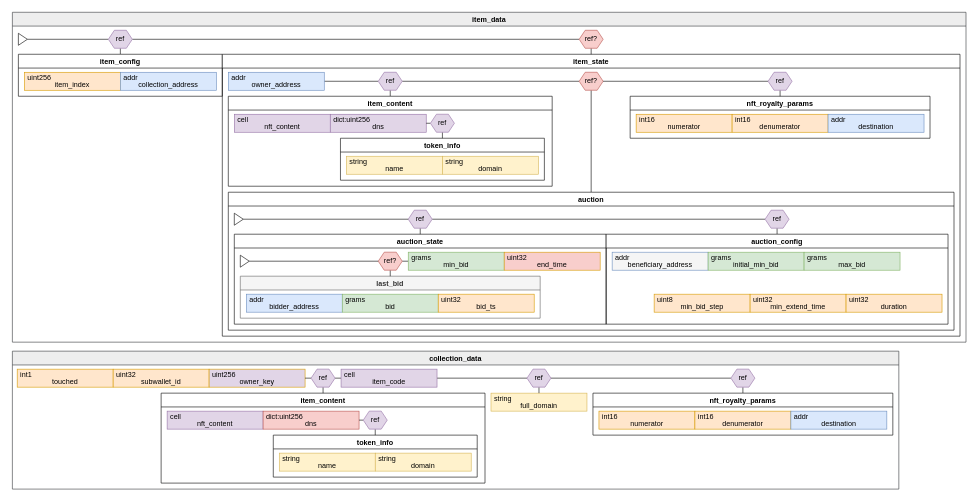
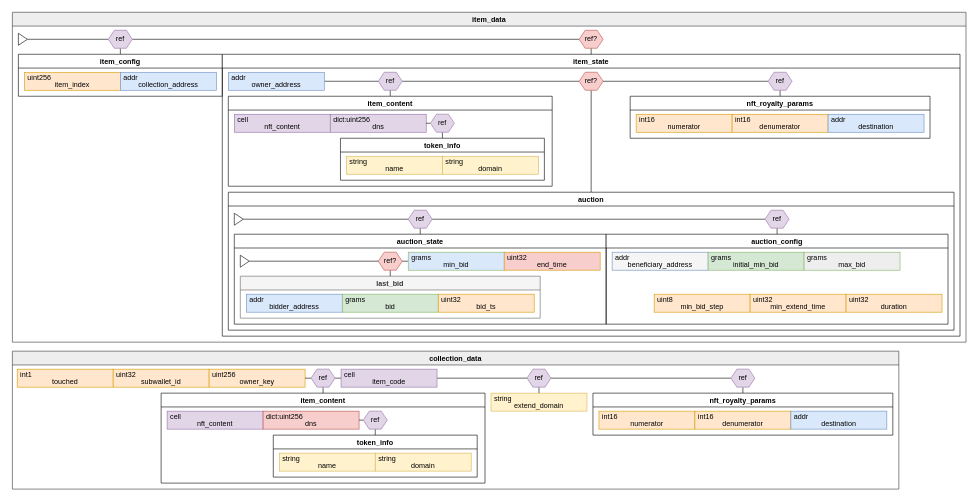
- <mxCell id="47" value="min_bid" style="rounded=0;whiteSpace=wrap;html=1;verticalAlign=bottom;fillColor=#d5e8d4;strokeColor=#82b366;" parent="36" vertex="1"><mxGeometry x="290" y="30" width="160" height="30" as="geometry" /></mxCell>
+ <mxCell id="47" value="min_bid" style="rounded=0;whiteSpace=wrap;html=1;verticalAlign=bottom;fillColor=#dae8fc;strokeColor=#82b366;" parent="36" vertex="1"><mxGeometry x="290" y="30" width="160" height="30" as="geometry" /></mxCell>
- <mxCell id="65" value="max_bid" style="rounded=0;whiteSpace=wrap;html=1;verticalAlign=bottom;fillColor=#d5e8d4;strokeColor=#82b366;" parent="60" vertex="1"><mxGeometry x="330" y="30" width="160" height="30" as="geometry" /></mxCell>
+ <mxCell id="65" value="max_bid" style="rounded=0;whiteSpace=wrap;html=1;verticalAlign=bottom;fillColor=#eeeeee;strokeColor=#82b366;" parent="60" vertex="1"><mxGeometry x="330" y="30" width="160" height="30" as="geometry" /></mxCell>
- <mxCell id="90" value="owner_key" style="rounded=0;whiteSpace=wrap;html=1;verticalAlign=bottom;fillColor=#e1d5e7;strokeColor=#d79b00;" parent="85" vertex="1"><mxGeometry x="328" y="30" width="160" height="30" as="geometry" /></mxCell>
+ <mxCell id="90" value="owner_key" style="rounded=0;whiteSpace=wrap;html=1;verticalAlign=bottom;fillColor=#ffe6cc;strokeColor=#d79b00;" parent="85" vertex="1"><mxGeometry x="328" y="30" width="160" height="30" as="geometry" /></mxCell>
- <mxCell id="112" value="full_domain" style="rounded=0;whiteSpace=wrap;html=1;verticalAlign=bottom;fillColor=#fff2cc;strokeColor=#d6b656;" parent="85" vertex="1"><mxGeometry x="798" y="70" width="160" height="30" as="geometry" /></mxCell>
+ <mxCell id="112" value="extend_domain" style="rounded=0;whiteSpace=wrap;html=1;verticalAlign=bottom;fillColor=#fff2cc;strokeColor=#d6b656;" parent="85" vertex="1"><mxGeometry x="798" y="70" width="160" height="30" as="geometry" /></mxCell>
